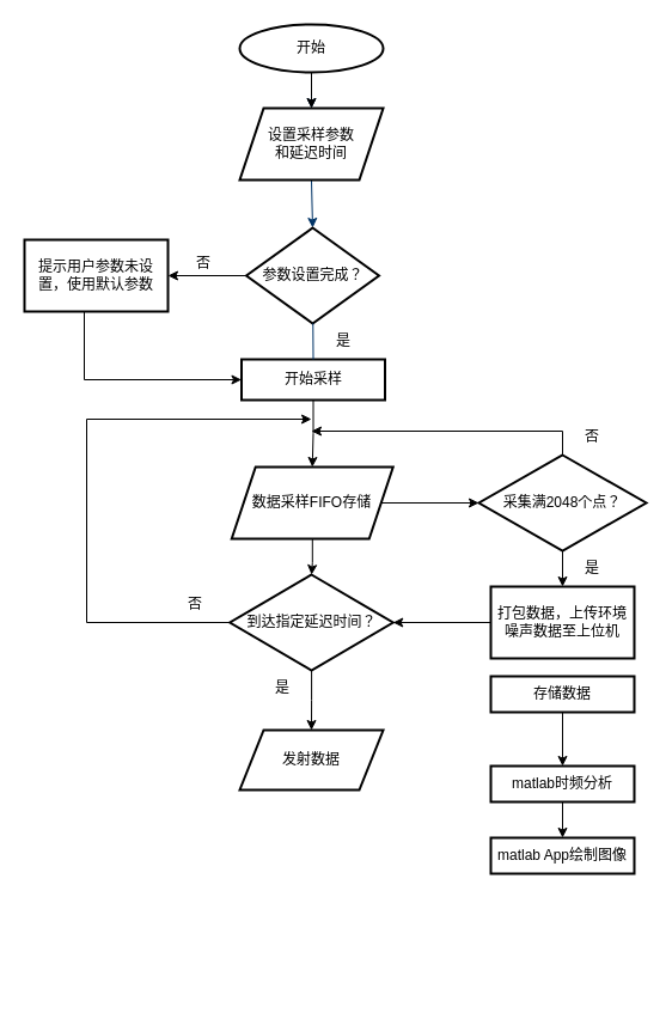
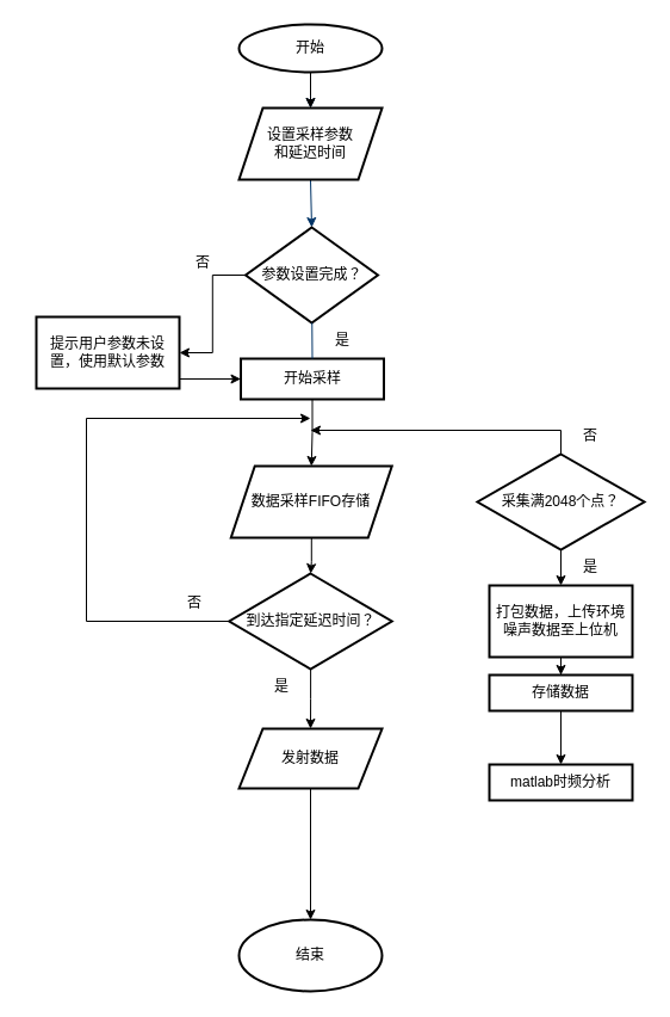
- <mxCell id="10" value="提示用户参数未设置，使用默认参数" style="whiteSpace=wrap;html=1;strokeWidth=2;" vertex="1" parent="1"><mxGeometry x="20" y="200" width="120" height="60" as="geometry" /></mxCell>
+ <mxCell id="10" value="提示用户参数未设置，使用默认参数" style="whiteSpace=wrap;html=1;strokeWidth=2;" vertex="1" parent="1"><mxGeometry x="30" y="265" width="120" height="60" as="geometry" /></mxCell>
- <mxCell id="13" style="edgeStyle=orthogonalEdgeStyle;rounded=0;orthogonalLoop=1;jettySize=auto;html=1;entryX=0;entryY=0.5;entryDx=0;entryDy=0;" edge="1" parent="1" source="15" target="29"><mxGeometry relative="1" as="geometry" /></mxCell>
- <mxCell id="22" value="" style="edgeStyle=orthogonalEdgeStyle;rounded=0;orthogonalLoop=1;jettySize=auto;html=1;" edge="1" parent="1" source="23" target="18"><mxGeometry relative="1" as="geometry" /></mxCell>
+ <mxCell id="22" value="" style="edgeStyle=orthogonalEdgeStyle;rounded=0;orthogonalLoop=1;jettySize=auto;html=1;" edge="1" parent="1" source="23" target="33"><mxGeometry relative="1" as="geometry" /></mxCell>
- <mxCell id="34" style="edgeStyle=orthogonalEdgeStyle;rounded=0;orthogonalLoop=1;jettySize=auto;html=1;entryX=0.5;entryY=0;entryDx=0;entryDy=0;" edge="1" parent="1" source="35" target="37"><mxGeometry relative="1" as="geometry" /></mxCell>
+ <mxCell id="24" value="" style="edgeStyle=orthogonalEdgeStyle;rounded=0;orthogonalLoop=1;jettySize=auto;html=1;exitX=0.5;exitY=1;exitDx=0;exitDy=0;startArrow=none;" edge="1" parent="1" source="36" target="25"><mxGeometry relative="1" as="geometry"><mxPoint x="260.75" y="650" as="sourcePoint" /></mxGeometry></mxCell>
- <mxCell id="37" value="matlab App绘制图像" style="rounded=0;whiteSpace=wrap;html=1;strokeWidth=2;" vertex="1" parent="1"><mxGeometry x="410" y="700" width="120" height="30" as="geometry" /></mxCell>
+ <mxCell id="25" value="结束" style="ellipse;whiteSpace=wrap;html=1;rounded=0;strokeWidth=2;" vertex="1" parent="1"><mxGeometry x="200" y="770" width="120" height="60" as="geometry" /></mxCell>
